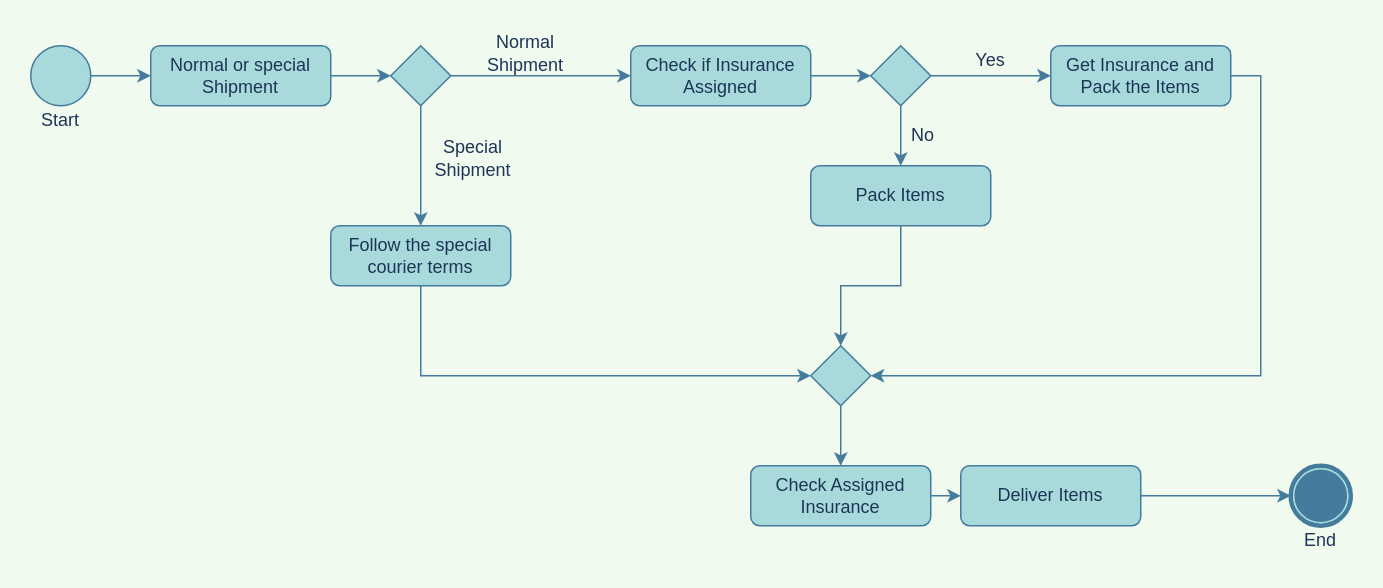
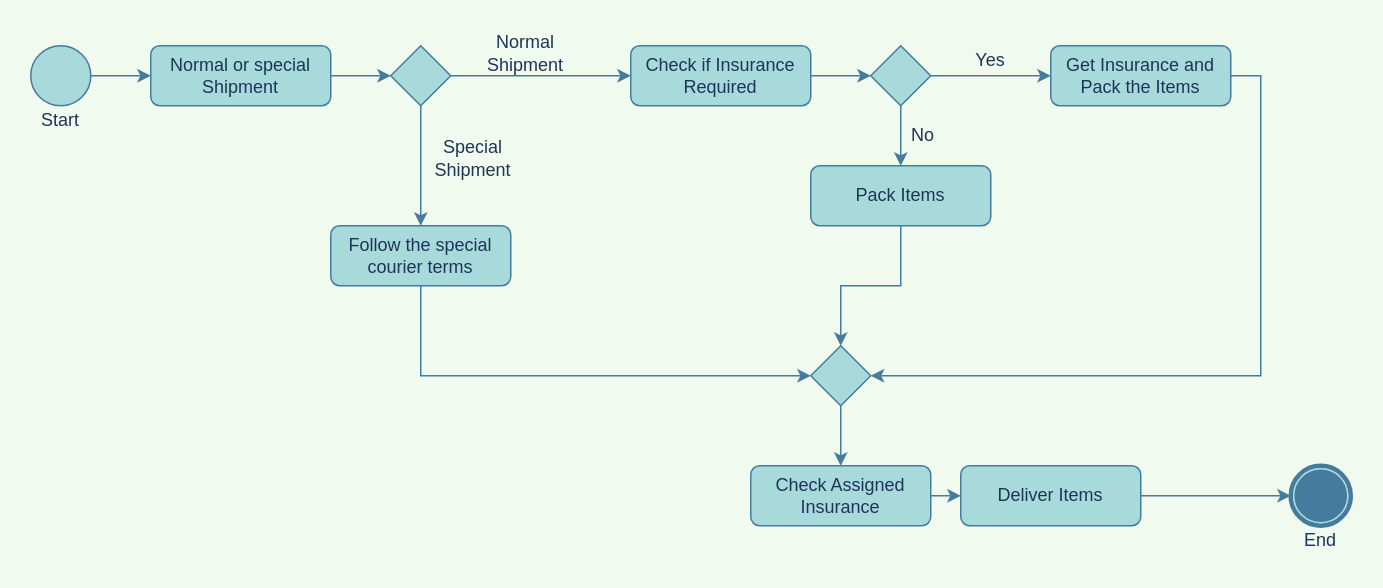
- <mxCell id="7" value="Check if Insurance Assigned" style="rounded=1;whiteSpace=wrap;html=1;fillColor=#A8DADC;strokeColor=#457B9D;fontColor=#1D3557;" vertex="1" parent="1"><mxGeometry x="420" y="30" width="120" height="40" as="geometry" /></mxCell>
+ <mxCell id="7" value="Check if Insurance Required" style="rounded=1;whiteSpace=wrap;html=1;fillColor=#A8DADC;strokeColor=#457B9D;fontColor=#1D3557;" vertex="1" parent="1"><mxGeometry x="420" y="30" width="120" height="40" as="geometry" /></mxCell>
